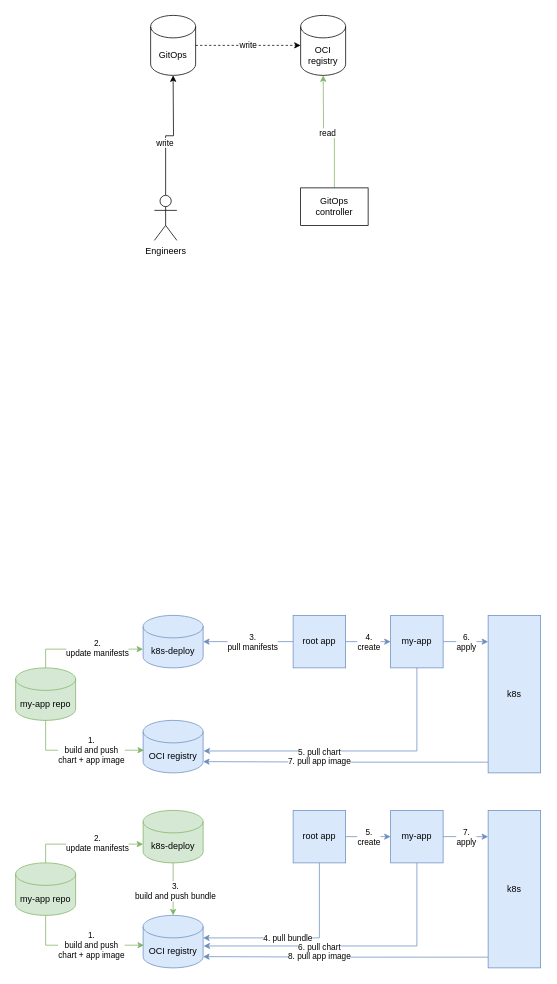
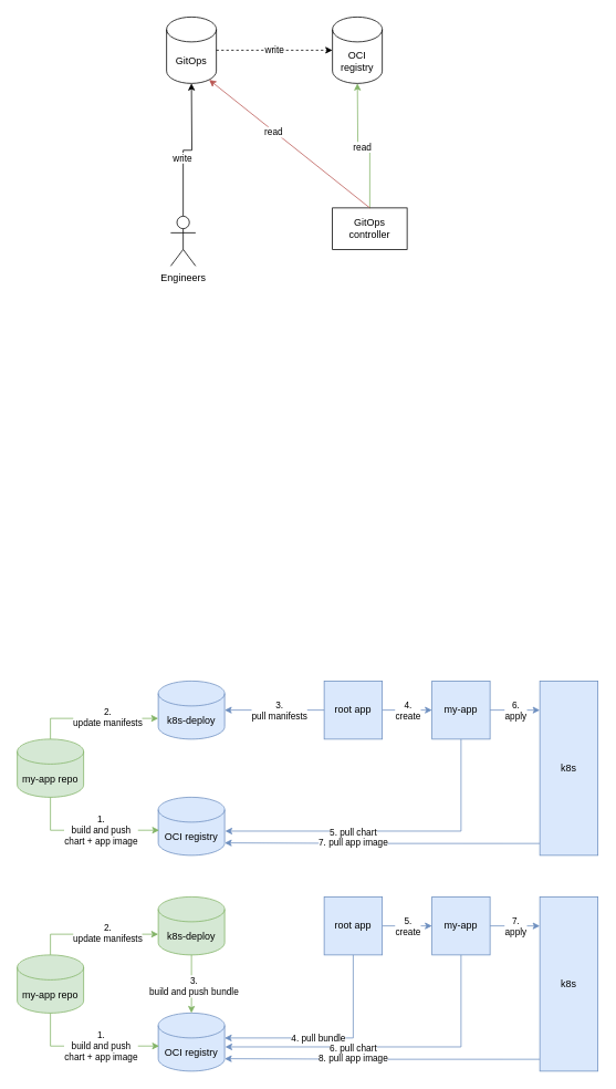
+ <mxCell id="11" style="rounded=0;orthogonalLoop=1;jettySize=auto;html=1;exitX=0.5;exitY=0;exitDx=0;exitDy=0;entryX=0.855;entryY=1;entryDx=0;entryDy=-4.35;entryPerimeter=0;strokeColor=#b85450;fillColor=#f8cecc;" parent="1" source="9" target="3" edge="1"><mxGeometry relative="1" as="geometry" /></mxCell>
+ <mxCell id="12" value="&lt;div&gt;read&lt;/div&gt;" style="edgeLabel;html=1;align=center;verticalAlign=middle;resizable=0;points=[];" parent="11" vertex="1" connectable="0"><mxGeometry x="0.196" y="1" relative="1" as="geometry"><mxPoint as="offset" /></mxGeometry></mxCell>
